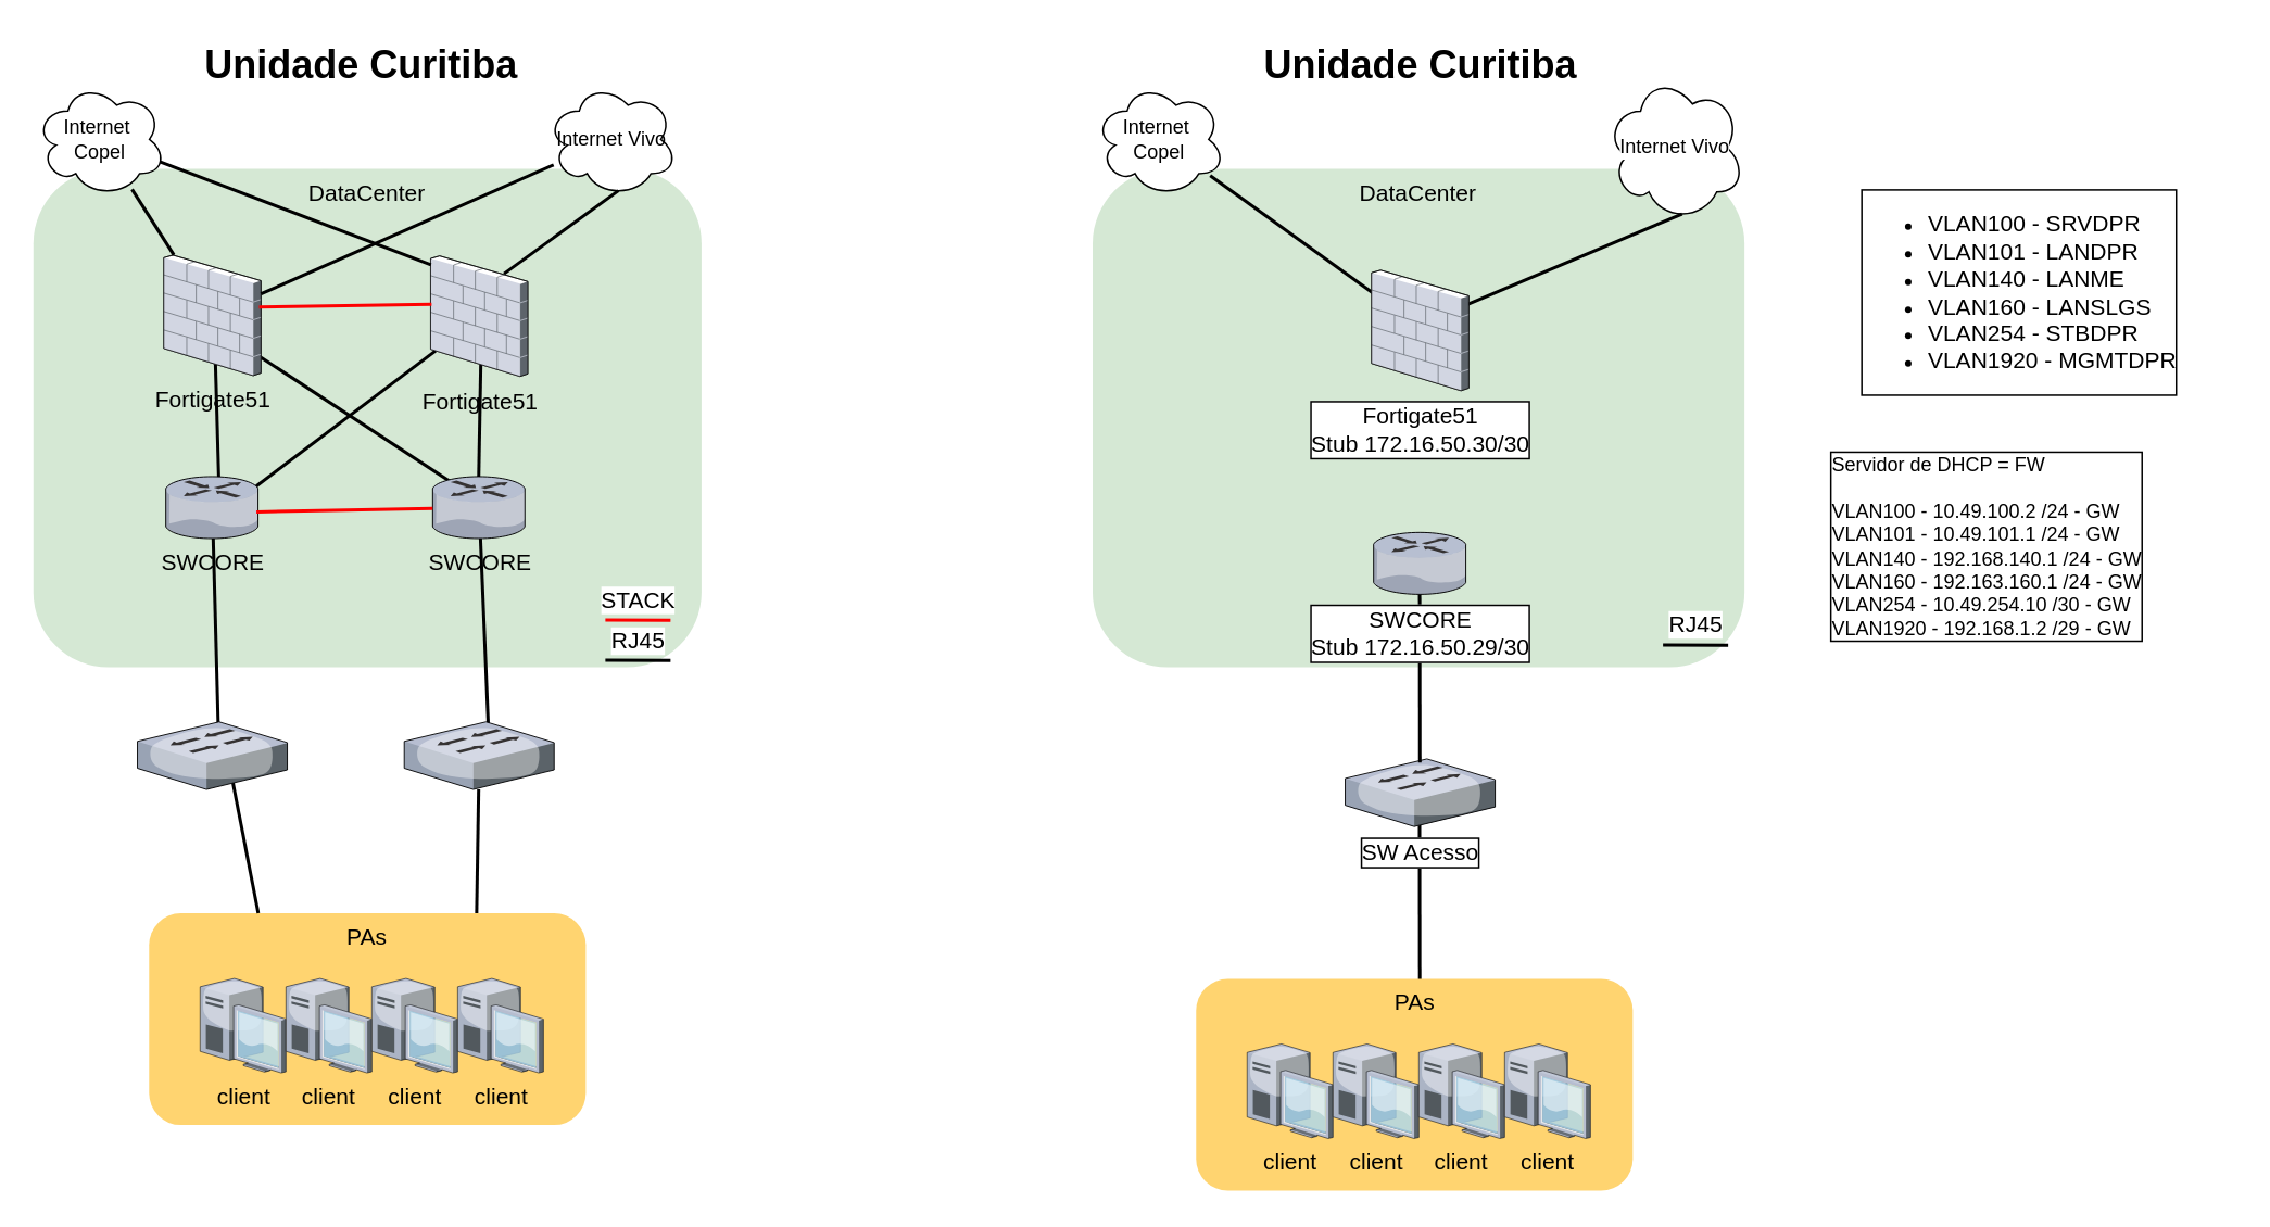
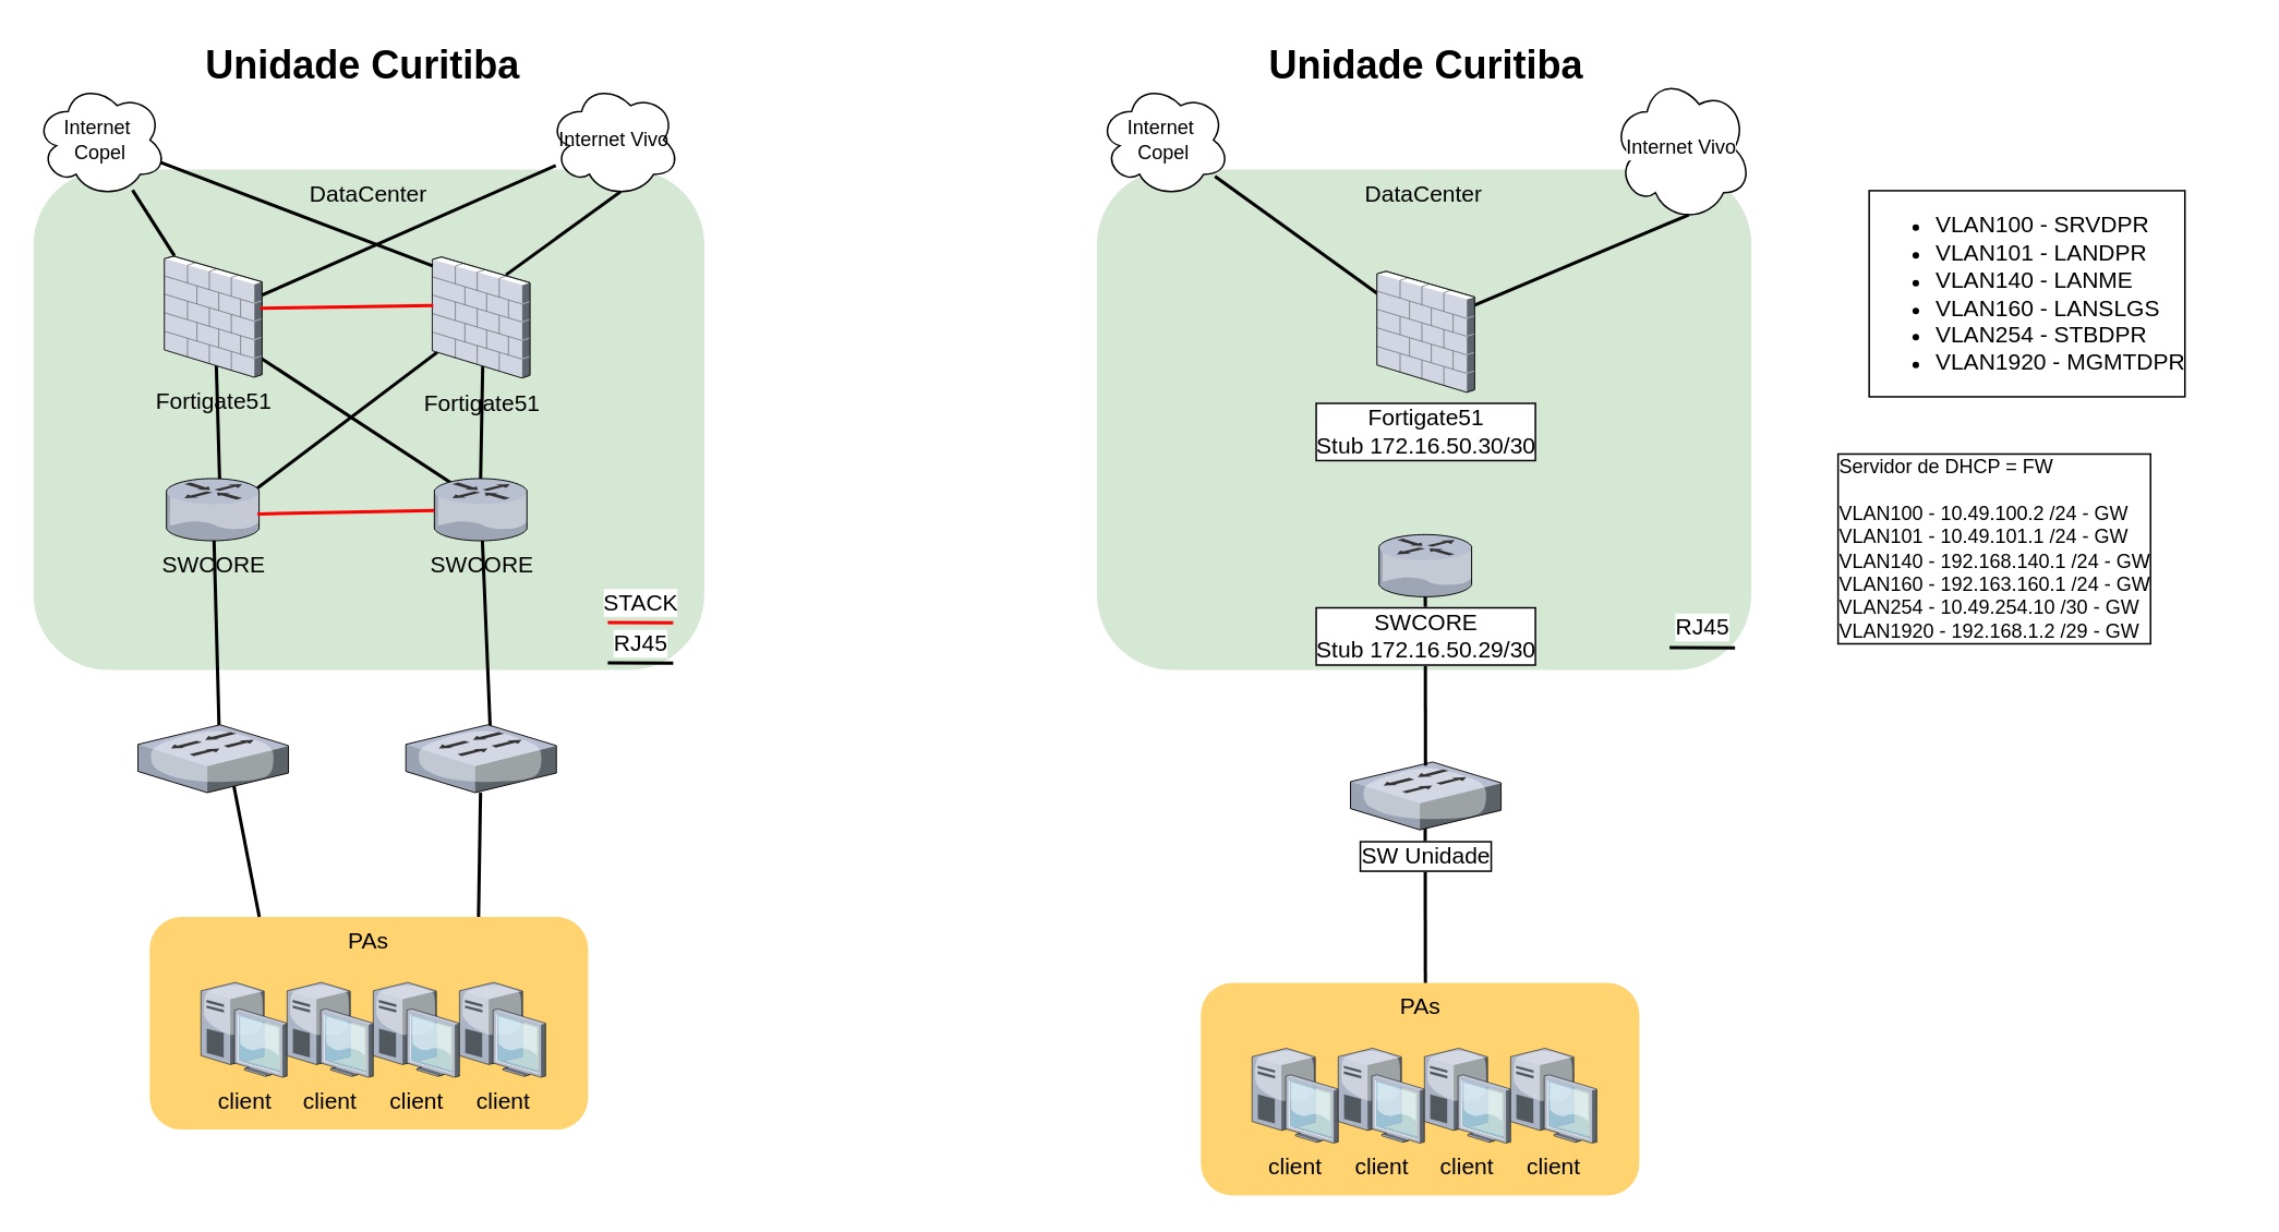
- <mxCell id="38" value="SW Acesso" style="verticalLabelPosition=bottom;aspect=fixed;html=1;verticalAlign=top;strokeColor=none;shape=mxgraph.citrix.switch;fillColor=#66B2FF;gradientColor=#0066CC;fontSize=14;labelBackgroundColor=#ffffff;labelBorderColor=#000000;rounded=1;" vertex="1" parent="1"><mxGeometry x="825" y="465.25" width="92" height="41.5" as="geometry" /></mxCell>
+ <mxCell id="38" value="SW Unidade" style="verticalLabelPosition=bottom;aspect=fixed;html=1;verticalAlign=top;strokeColor=none;shape=mxgraph.citrix.switch;fillColor=#66B2FF;gradientColor=#0066CC;fontSize=14;labelBackgroundColor=#ffffff;labelBorderColor=#000000;rounded=1;" vertex="1" parent="1"><mxGeometry x="825" y="465.25" width="92" height="41.5" as="geometry" /></mxCell>
